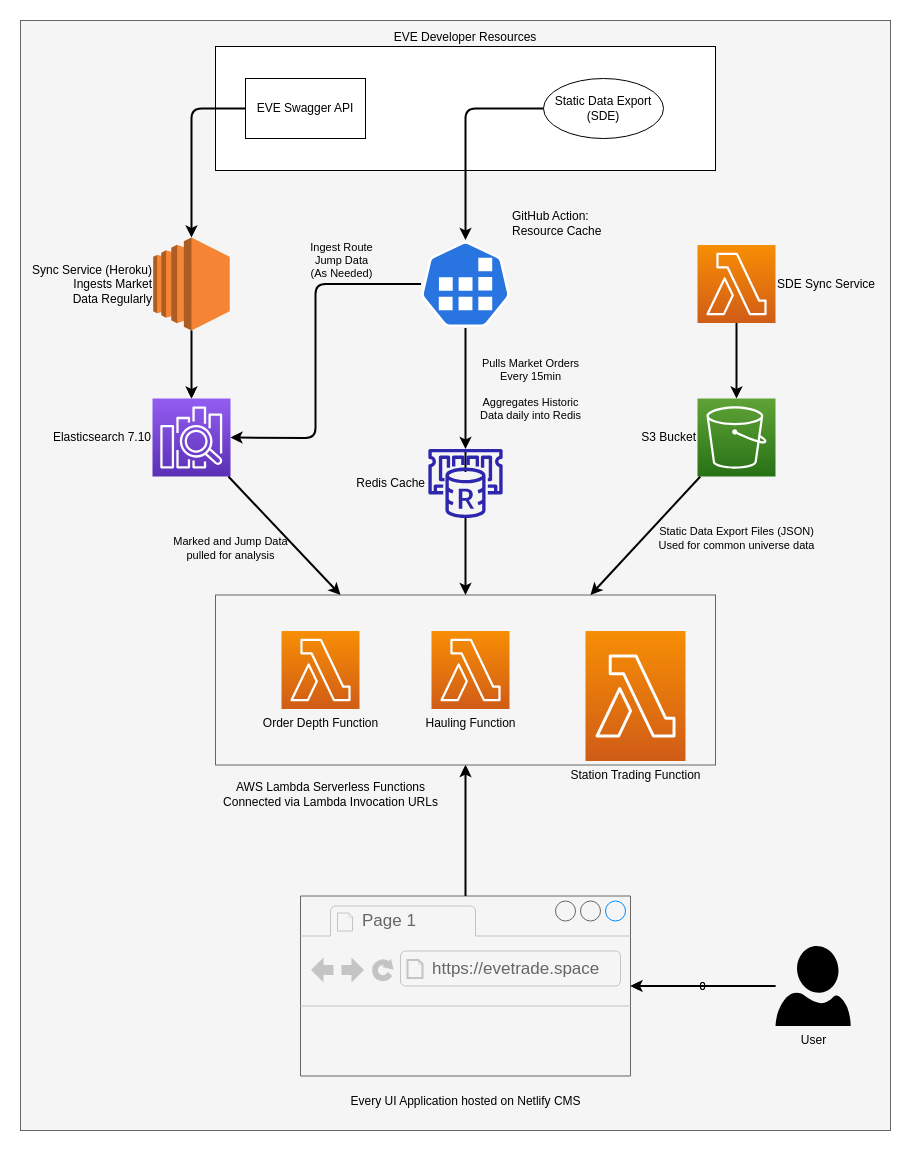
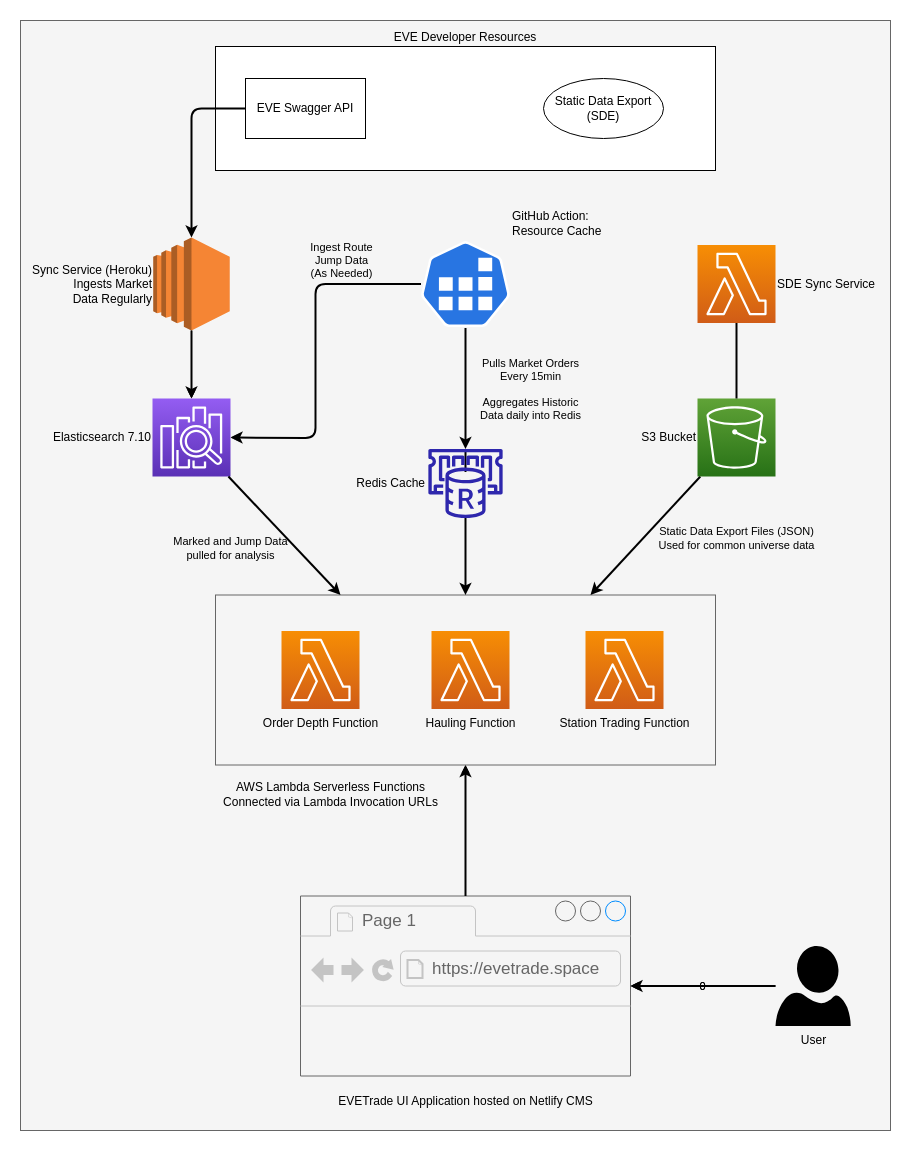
- <mxCell id="28" style="edgeStyle=none;html=1;entryX=0.5;entryY=0;entryDx=0;entryDy=0;entryPerimeter=0;fontColor=#FFFFFF;labelBackgroundColor=none;fillColor=#f5f5f5;strokeColor=#000000;strokeWidth=2;fontStyle=0;spacing=3;fontSize=11;exitX=0;exitY=0.5;exitDx=0;exitDy=0;" parent="1" edge="1" target="22" source="27"><mxGeometry relative="1" as="geometry"><Array as="points"><mxPoint x="465" y="108" /></Array><mxPoint x="543" y="146" as="sourcePoint" /><mxPoint x="465" y="371" as="targetPoint" /></mxGeometry></mxCell>
- <mxCell id="19" style="edgeStyle=none;html=1;entryX=0.5;entryY=0;entryDx=0;entryDy=0;entryPerimeter=0;fontColor=#FFFFFF;labelBackgroundColor=none;strokeColor=#000000;strokeWidth=2;fontStyle=0;spacing=3;fontSize=11;" parent="1" source="20" target="17" edge="1"><mxGeometry relative="1" as="geometry" /></mxCell>
+ <mxCell id="19" style="edgeStyle=none;html=1;entryX=0.5;entryY=0;entryDx=0;entryDy=0;entryPerimeter=0;fontColor=#FFFFFF;labelBackgroundColor=none;strokeColor=#000000;strokeWidth=2;fontStyle=0;spacing=3;fontSize=11;endArrow=none;" parent="1" source="20" target="17" edge="1"><mxGeometry relative="1" as="geometry" /></mxCell>
- <mxCell id="8" value="Station Trading Function" style="sketch=0;points=[[0,0,0],[0.25,0,0],[0.5,0,0],[0.75,0,0],[1,0,0],[0,1,0],[0.25,1,0],[0.5,1,0],[0.75,1,0],[1,1,0],[0,0.25,0],[0,0.5,0],[0,0.75,0],[1,0.25,0],[1,0.5,0],[1,0.75,0]];outlineConnect=0;fontColor=#030303;gradientColor=#F78E04;gradientDirection=north;fillColor=#D05C17;strokeColor=#ffffff;dashed=0;verticalLabelPosition=bottom;verticalAlign=top;align=center;html=1;fontSize=12;fontStyle=0;aspect=fixed;shape=mxgraph.aws4.resourceIcon;resIcon=mxgraph.aws4.lambda;labelBackgroundColor=none;" parent="1" vertex="1"><mxGeometry x="585" y="630.5" width="100" height="130" as="geometry" /></mxCell>
+ <mxCell id="8" value="Station Trading Function" style="sketch=0;points=[[0,0,0],[0.25,0,0],[0.5,0,0],[0.75,0,0],[1,0,0],[0,1,0],[0.25,1,0],[0.5,1,0],[0.75,1,0],[1,1,0],[0,0.25,0],[0,0.5,0],[0,0.75,0],[1,0.25,0],[1,0.5,0],[1,0.75,0]];outlineConnect=0;fontColor=#030303;gradientColor=#F78E04;gradientDirection=north;fillColor=#D05C17;strokeColor=#ffffff;dashed=0;verticalLabelPosition=bottom;verticalAlign=top;align=center;html=1;fontSize=12;fontStyle=0;aspect=fixed;shape=mxgraph.aws4.resourceIcon;resIcon=mxgraph.aws4.lambda;labelBackgroundColor=none;" parent="1" vertex="1"><mxGeometry x="585" y="630.5" width="78" height="78" as="geometry" /></mxCell>
- <mxCell id="14" value="Every UI Application hosted on Netlify CMS" style="text;html=1;resizable=0;autosize=1;align=center;verticalAlign=middle;points=[];fillColor=none;strokeColor=none;rounded=0;labelBackgroundColor=none;fontColor=#000000;" parent="10" vertex="1"><mxGeometry x="30" y="195" width="270" height="20" as="geometry" /></mxCell>
+ <mxCell id="14" value="EVETrade UI Application hosted on Netlify CMS" style="text;html=1;resizable=0;autosize=1;align=center;verticalAlign=middle;points=[];fillColor=none;strokeColor=none;rounded=0;labelBackgroundColor=none;fontColor=#000000;" parent="10" vertex="1"><mxGeometry x="30" y="195" width="270" height="20" as="geometry" /></mxCell>
